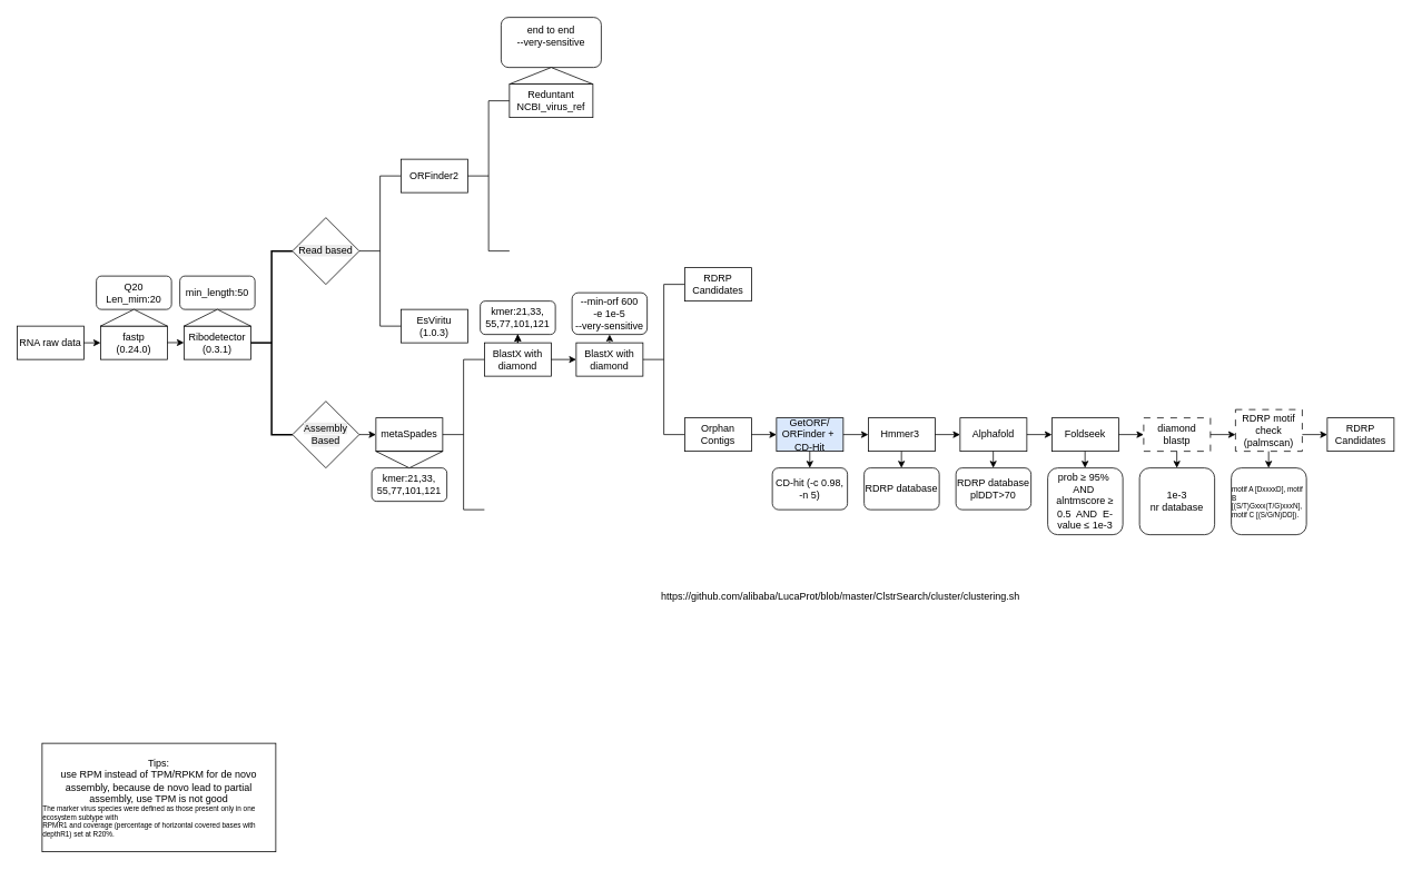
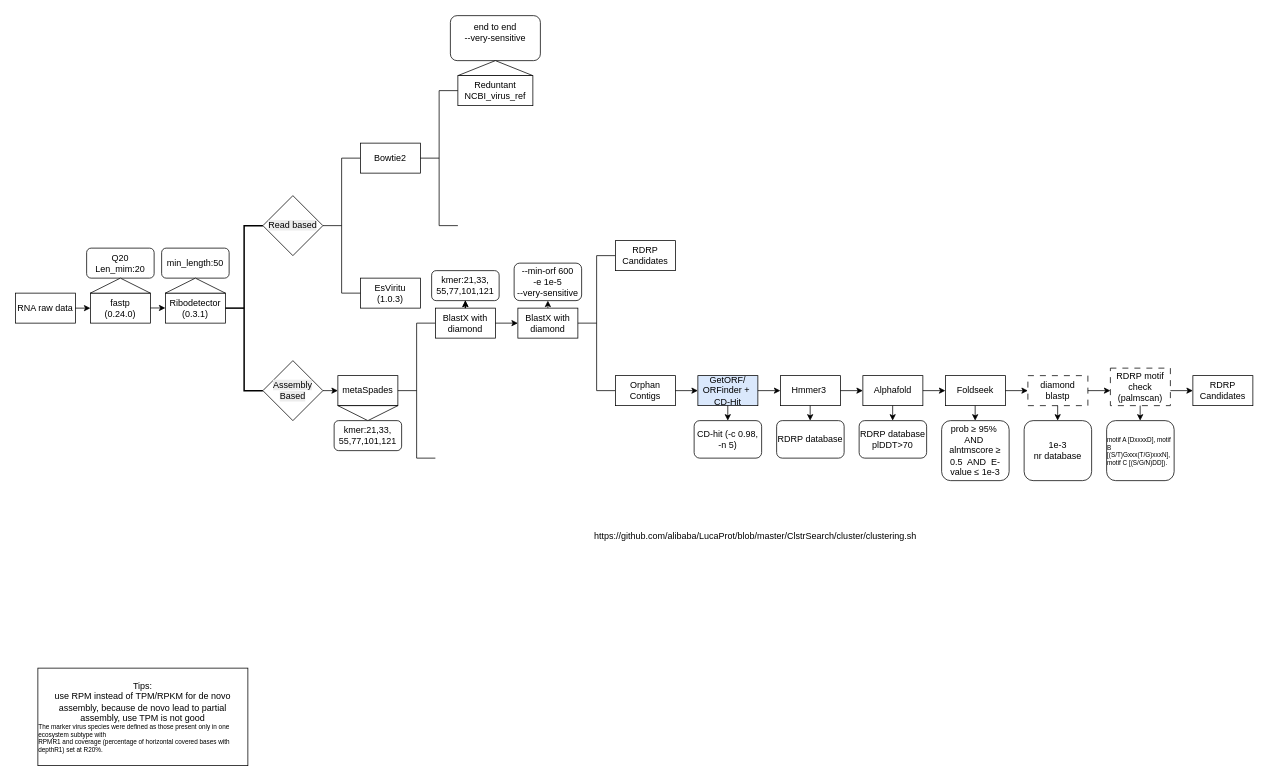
- <mxCell id="15" value="ORFinder2" style="rounded=0;whiteSpace=wrap;html=1;" parent="1" vertex="1"><mxGeometry x="480" y="190" width="80" height="40" as="geometry" /></mxCell>
+ <mxCell id="15" value="Bowtie2" style="rounded=0;whiteSpace=wrap;html=1;" parent="1" vertex="1"><mxGeometry x="480" y="190" width="80" height="40" as="geometry" /></mxCell>
